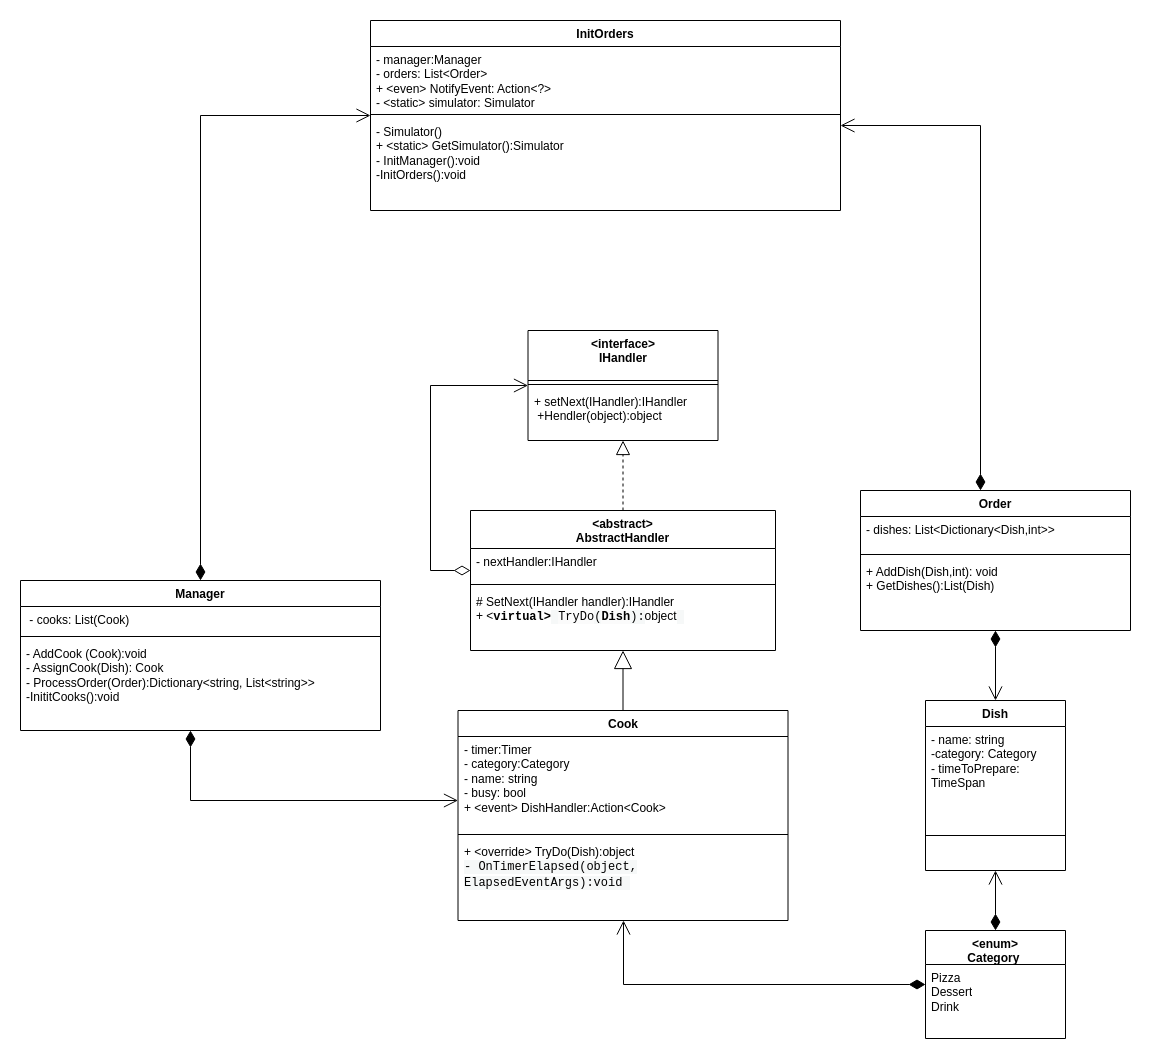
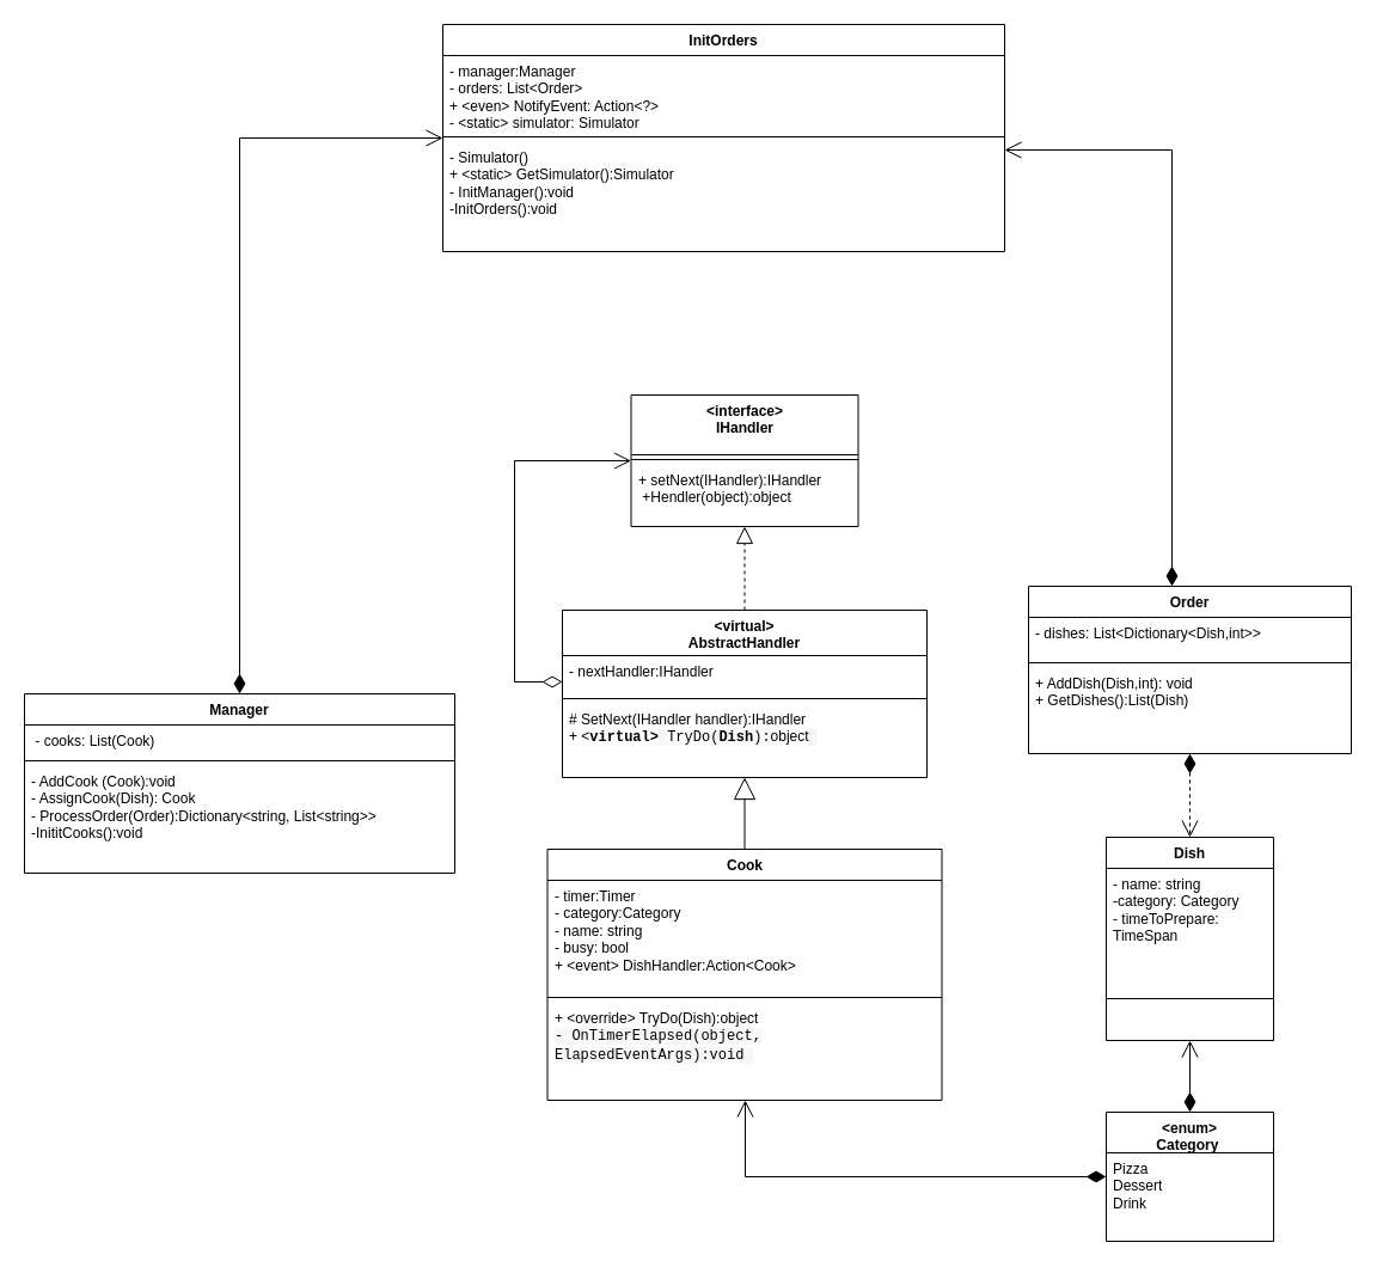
- <mxCell id="14" value="&amp;lt;abstract&amp;gt;&lt;br&gt;AbstractHandler" style="swimlane;fontStyle=1;align=center;verticalAlign=top;childLayout=stackLayout;horizontal=1;startSize=38;horizontalStack=0;resizeParent=1;resizeParentMax=0;resizeLast=0;collapsible=1;marginBottom=0;whiteSpace=wrap;html=1;" vertex="1" parent="1"><mxGeometry x="470" y="510" width="305" height="140" as="geometry" /></mxCell>
+ <mxCell id="14" value="&amp;lt;virtual&amp;gt;&lt;br&gt;AbstractHandler" style="swimlane;fontStyle=1;align=center;verticalAlign=top;childLayout=stackLayout;horizontal=1;startSize=38;horizontalStack=0;resizeParent=1;resizeParentMax=0;resizeLast=0;collapsible=1;marginBottom=0;whiteSpace=wrap;html=1;" vertex="1" parent="1"><mxGeometry x="470" y="510" width="305" height="140" as="geometry" /></mxCell>
- <mxCell id="31" value="" style="endArrow=open;html=1;endSize=12;startArrow=diamondThin;startSize=14;startFill=1;edgeStyle=orthogonalEdgeStyle;align=left;verticalAlign=bottom;rounded=0;" edge="1" parent="1" source="5" target="9"><mxGeometry y="85" relative="1" as="geometry"><mxPoint x="650" y="620" as="sourcePoint" /><mxPoint x="810" y="620" as="targetPoint" /><mxPoint as="offset" /></mxGeometry></mxCell>
+ <mxCell id="31" value="" style="endArrow=open;html=1;endSize=12;startArrow=diamondThin;startSize=14;startFill=1;edgeStyle=orthogonalEdgeStyle;align=left;verticalAlign=bottom;rounded=0;dashed=1;" edge="1" parent="1" source="5" target="9"><mxGeometry y="85" relative="1" as="geometry"><mxPoint x="650" y="620" as="sourcePoint" /><mxPoint x="810" y="620" as="targetPoint" /><mxPoint as="offset" /></mxGeometry></mxCell>
- <mxCell id="32" value="" style="endArrow=open;html=1;endSize=12;startArrow=diamondThin;startSize=14;startFill=1;edgeStyle=orthogonalEdgeStyle;align=left;verticalAlign=bottom;rounded=0;" edge="1" parent="1" source="22" target="18"><mxGeometry x="0.721" y="100" relative="1" as="geometry"><mxPoint x="650" y="620" as="sourcePoint" /><mxPoint x="810" y="620" as="targetPoint" /><Array as="points"><mxPoint x="190" y="800" /></Array><mxPoint as="offset" /></mxGeometry></mxCell>
